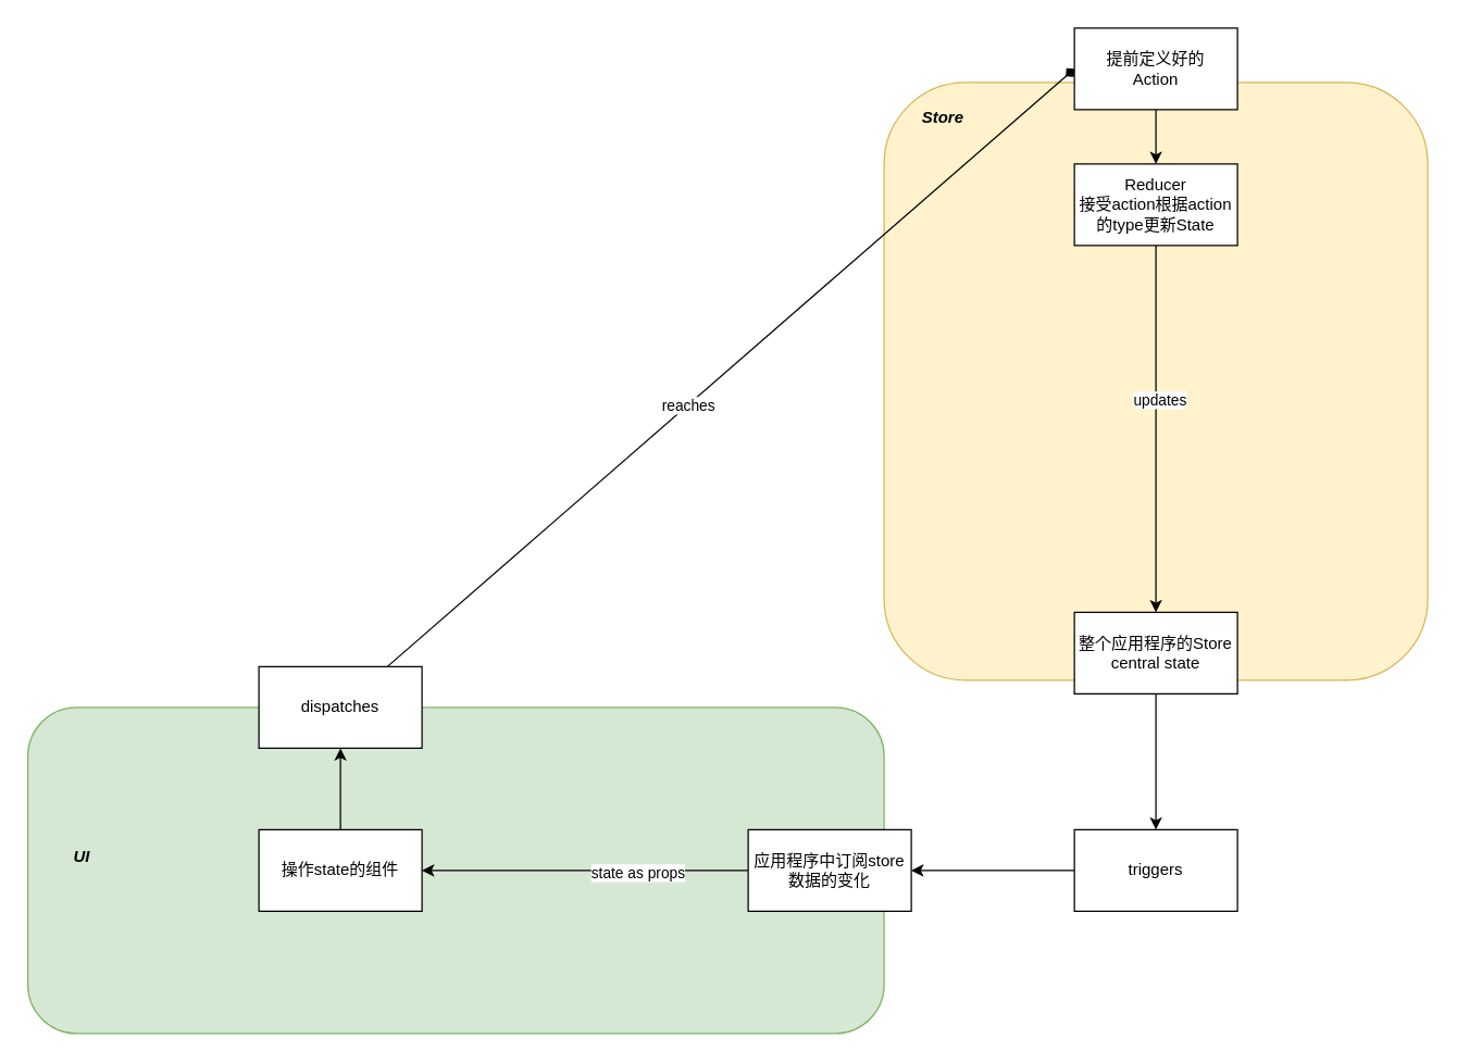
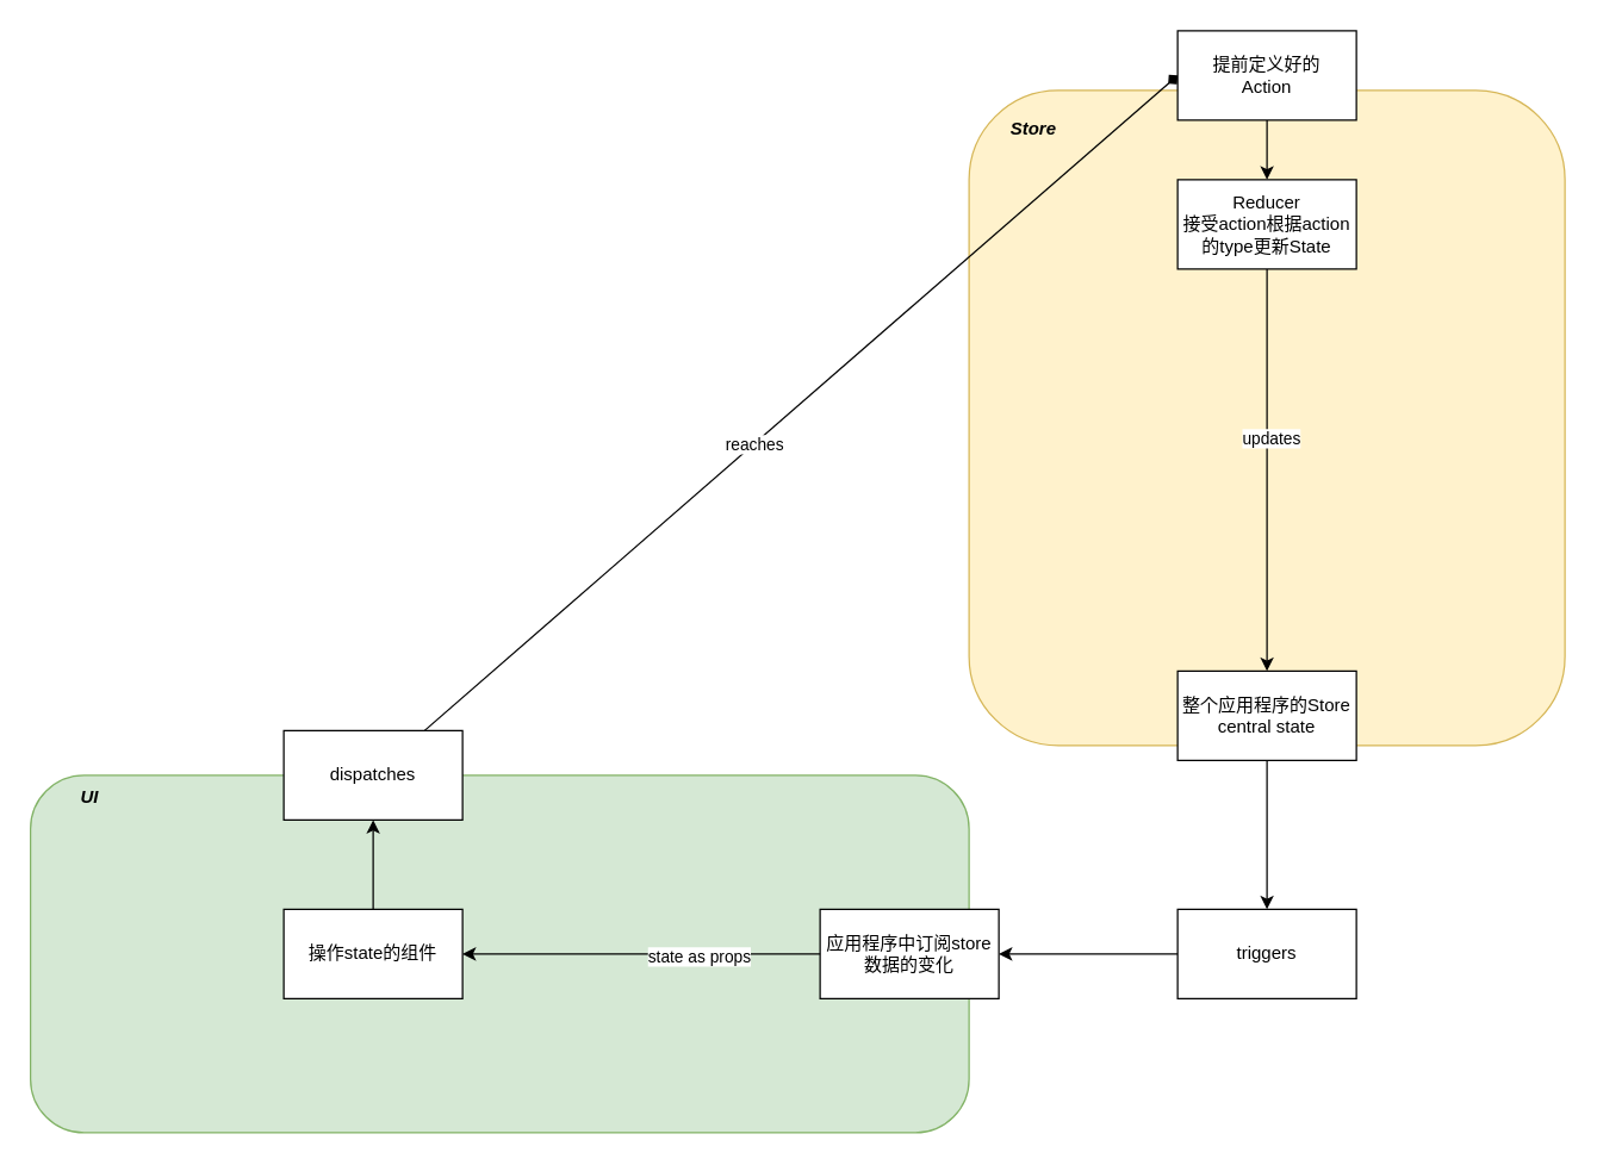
- <mxCell id="11" value="UI" style="text;html=1;strokeColor=none;fillColor=none;align=center;verticalAlign=middle;whiteSpace=wrap;rounded=0;fontStyle=3" vertex="1" parent="9"><mxGeometry x="10" y="95" width="60" height="30" as="geometry" /></mxCell>
+ <mxCell id="11" value="UI" style="text;html=1;strokeColor=none;fillColor=none;align=center;verticalAlign=middle;whiteSpace=wrap;rounded=0;fontStyle=3" vertex="1" parent="9"><mxGeometry x="10" width="60" height="30" as="geometry" /></mxCell>
